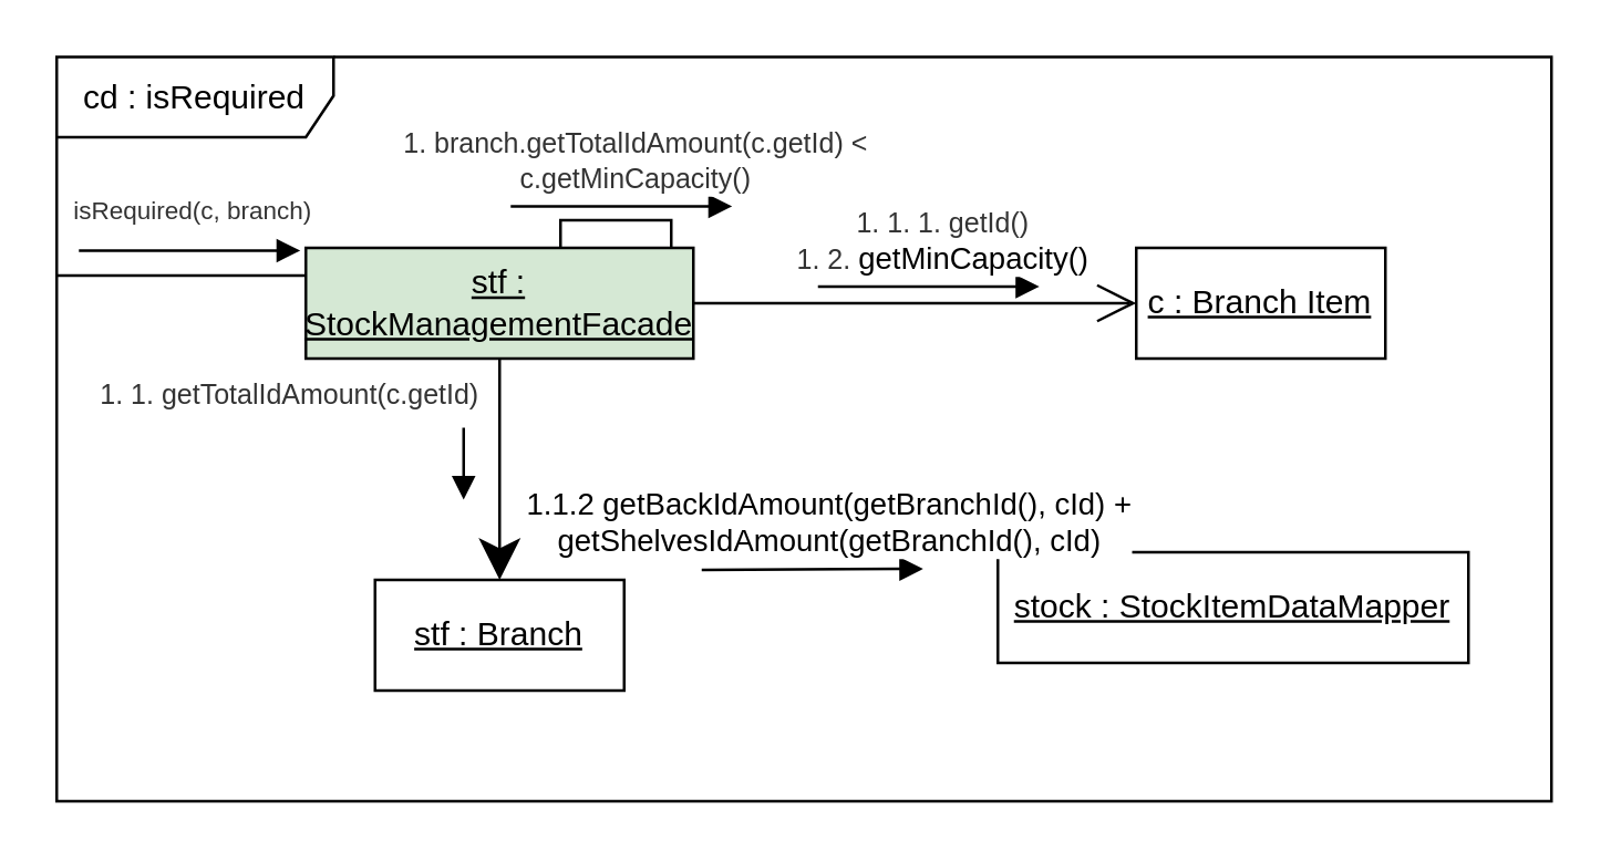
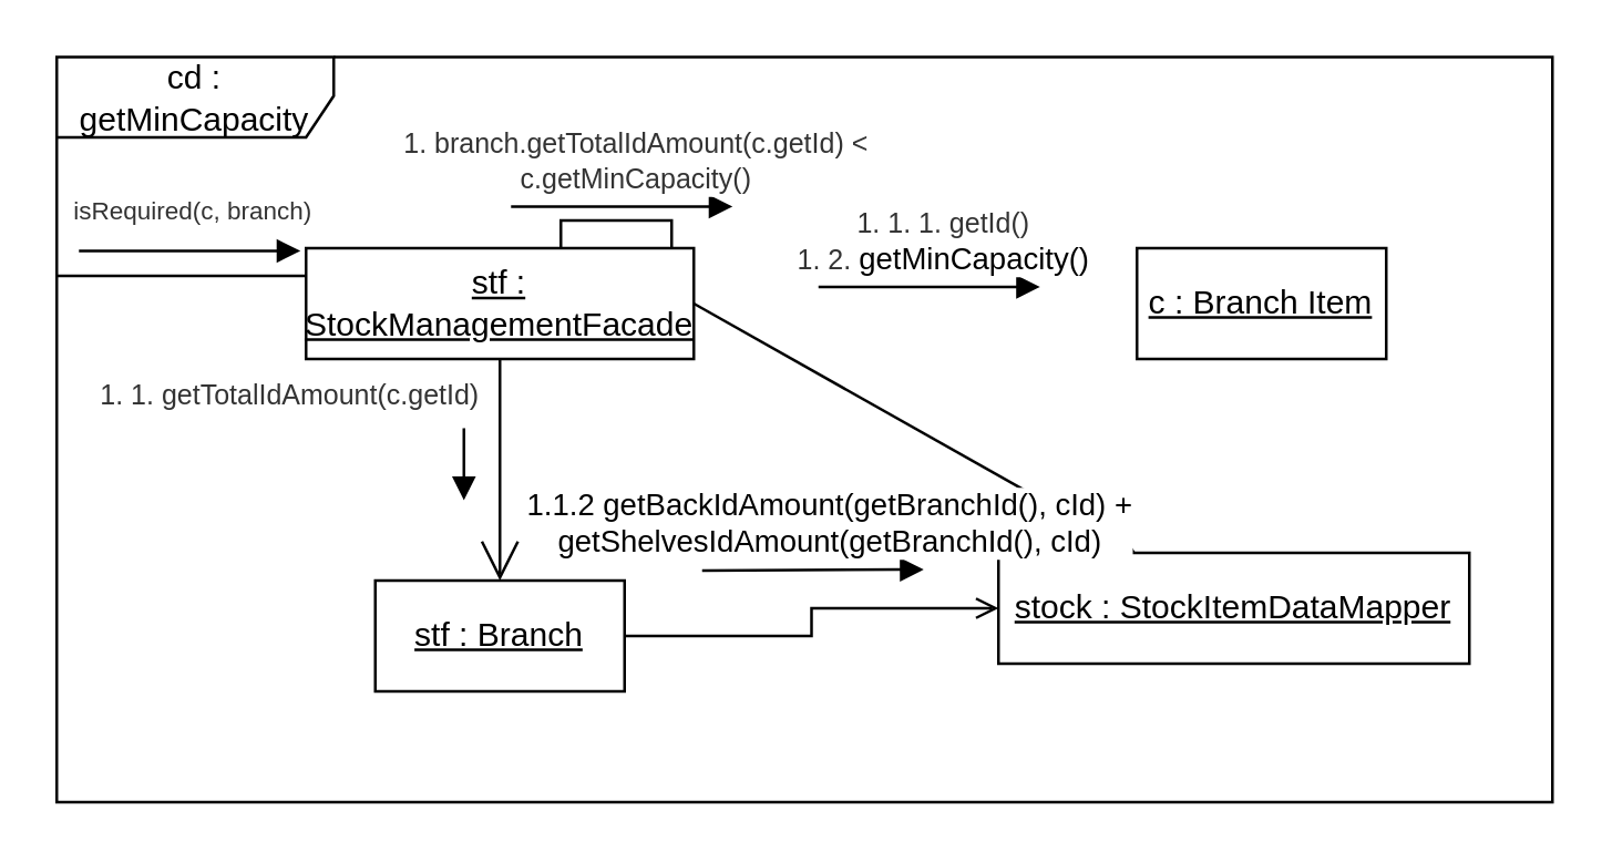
- <mxCell id="2" value="cd : isRequired" style="shape=umlFrame;whiteSpace=wrap;html=1;pointerEvents=0;width=100;height=29;" vertex="1" parent="1"><mxGeometry x="20" y="20" width="540" height="269" as="geometry" /></mxCell>
+ <mxCell id="2" value="cd : getMinCapacity" style="shape=umlFrame;whiteSpace=wrap;html=1;pointerEvents=0;width=100;height=29;" vertex="1" parent="1"><mxGeometry x="20" y="20" width="540" height="269" as="geometry" /></mxCell>
- <mxCell id="3" value="&lt;u&gt;stf : StockManagementFacade&lt;/u&gt;" style="html=1;whiteSpace=wrap;fillColor=#d5e8d4;" vertex="1" parent="1"><mxGeometry x="110" y="89" width="140" height="40" as="geometry" /></mxCell>
+ <mxCell id="3" value="&lt;u&gt;stf : StockManagementFacade&lt;/u&gt;" style="html=1;whiteSpace=wrap;" vertex="1" parent="1"><mxGeometry x="110" y="89" width="140" height="40" as="geometry" /></mxCell>
- <mxCell id="12" value="" style="endArrow=open;endFill=1;endSize=12;html=1;rounded=0;exitX=1;exitY=0.5;exitDx=0;exitDy=0;entryX=0;entryY=0.5;entryDx=0;entryDy=0;" edge="1" parent="1" source="3" target="7"><mxGeometry width="160" relative="1" as="geometry"><mxPoint x="250" y="129" as="sourcePoint" /><mxPoint x="410" y="129" as="targetPoint" /></mxGeometry></mxCell>
+ <mxCell id="12" value="" style="endArrow=open;endFill=1;endSize=12;html=1;rounded=0;exitX=1;exitY=0.5;exitDx=0;exitDy=0;" edge="1" parent="1" source="3" target="15"><mxGeometry width="160" relative="1" as="geometry"><mxPoint x="250" y="129" as="sourcePoint" /><mxPoint x="410" y="129" as="targetPoint" /></mxGeometry></mxCell>
- <mxCell id="13" value="" style="endArrow=classic;endFill=1;endSize=12;html=1;rounded=0;exitX=0.5;exitY=1;exitDx=0;exitDy=0;" edge="1" parent="1" source="3" target="6"><mxGeometry width="160" relative="1" as="geometry"><mxPoint x="390" y="229" as="sourcePoint" /><mxPoint x="550" y="229" as="targetPoint" /></mxGeometry></mxCell>
+ <mxCell id="13" value="" style="endArrow=open;endFill=1;endSize=12;html=1;rounded=0;exitX=0.5;exitY=1;exitDx=0;exitDy=0;" edge="1" parent="1" source="3" target="6"><mxGeometry width="160" relative="1" as="geometry"><mxPoint x="390" y="229" as="sourcePoint" /><mxPoint x="550" y="229" as="targetPoint" /></mxGeometry></mxCell>
+ <mxCell id="5" style="edgeStyle=orthogonalEdgeStyle;rounded=0;orthogonalLoop=1;jettySize=auto;html=1;exitX=1;exitY=0.5;exitDx=0;exitDy=0;endArrow=open;endFill=0;" edge="1" parent="1" source="6" target="15"><mxGeometry relative="1" as="geometry" /></mxCell>
